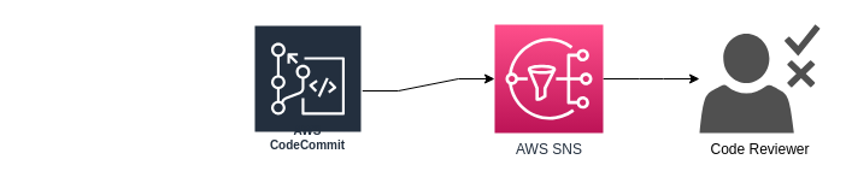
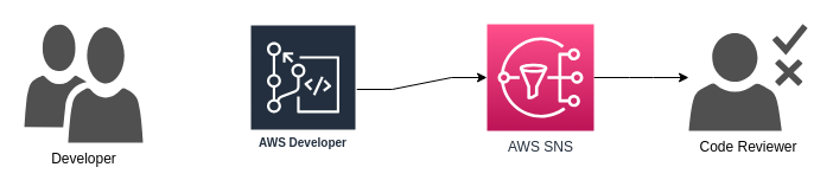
+ <mxCell id="4" value="Developer" style="sketch=0;pointerEvents=1;shadow=0;dashed=0;html=1;strokeColor=none;labelPosition=center;verticalLabelPosition=bottom;verticalAlign=top;align=center;fillColor=#505050;shape=mxgraph.mscae.intune.user_group" parent="1" vertex="1"><mxGeometry x="20" y="20" width="100" height="100" as="geometry" /></mxCell>
- <mxCell id="3" value="AWS CodeCommit" style="sketch=0;outlineConnect=0;fontColor=#232F3E;gradientColor=none;strokeColor=#ffffff;fillColor=#232F3E;dashed=0;verticalLabelPosition=middle;verticalAlign=bottom;align=center;html=1;whiteSpace=wrap;fontSize=10;fontStyle=1;spacing=3;shape=mxgraph.aws4.productIcon;prIcon=mxgraph.aws4.codecommit;" parent="1" vertex="1"><mxGeometry x="210" y="20" width="90" height="110" as="geometry" /></mxCell>
+ <mxCell id="3" value="AWS Developer" style="sketch=0;outlineConnect=0;fontColor=#232F3E;gradientColor=none;strokeColor=#ffffff;fillColor=#232F3E;dashed=0;verticalLabelPosition=middle;verticalAlign=bottom;align=center;html=1;whiteSpace=wrap;fontSize=10;fontStyle=1;spacing=3;shape=mxgraph.aws4.productIcon;prIcon=mxgraph.aws4.codecommit;" parent="1" vertex="1"><mxGeometry x="210" y="20" width="90" height="110" as="geometry" /></mxCell>
